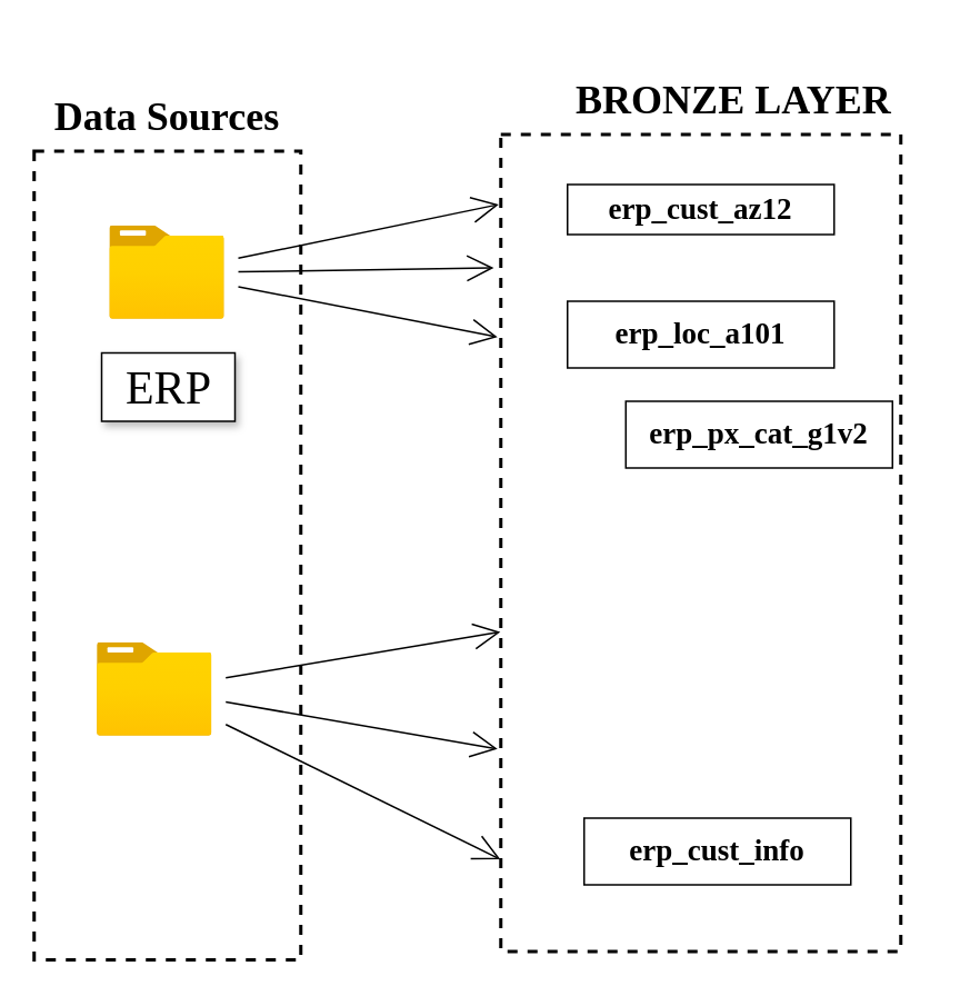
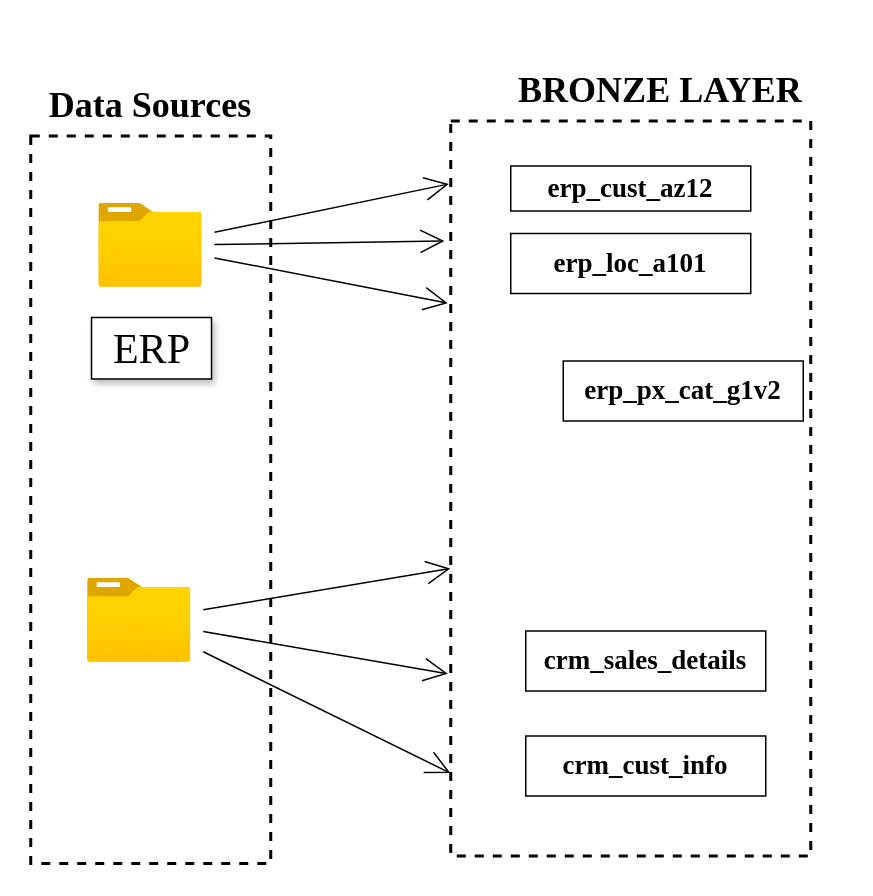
- <mxCell id="14" value="&lt;font style=&quot;font-size: 18px;&quot;&gt;&lt;b&gt;erp_loc_a101&lt;/b&gt;&lt;/font&gt;" style="rounded=0;whiteSpace=wrap;html=1;fontFamily=Architects Daughter;fontSource=https%3A%2F%2Ffonts.googleapis.com%2Fcss%3Ffamily%3DArchitects%2BDaughter;fillColor=default;" vertex="1" parent="1"><mxGeometry x="340" y="180" width="160" height="40" as="geometry" /></mxCell>
+ <mxCell id="14" value="&lt;font style=&quot;font-size: 18px;&quot;&gt;&lt;b&gt;erp_loc_a101&lt;/b&gt;&lt;/font&gt;" style="rounded=0;whiteSpace=wrap;html=1;fontFamily=Architects Daughter;fontSource=https%3A%2F%2Ffonts.googleapis.com%2Fcss%3Ffamily%3DArchitects%2BDaughter;fillColor=default;" vertex="1" parent="1"><mxGeometry x="340" y="155" width="160" height="40" as="geometry" /></mxCell>
+ <mxCell id="12" value="&lt;font style=&quot;font-size: 18px;&quot;&gt;&lt;b&gt;crm_sales_details&lt;/b&gt;&lt;/font&gt;" style="rounded=0;whiteSpace=wrap;html=1;fontFamily=Architects Daughter;fontSource=https%3A%2F%2Ffonts.googleapis.com%2Fcss%3Ffamily%3DArchitects%2BDaughter;fillColor=default;" vertex="1" parent="1"><mxGeometry x="350" y="420" width="160" height="40" as="geometry" /></mxCell>
- <mxCell id="13" value="&lt;font style=&quot;font-size: 18px;&quot;&gt;&lt;b&gt;erp_cust_info&lt;/b&gt;&lt;/font&gt;" style="rounded=0;whiteSpace=wrap;html=1;fontFamily=Architects Daughter;fontSource=https%3A%2F%2Ffonts.googleapis.com%2Fcss%3Ffamily%3DArchitects%2BDaughter;fillColor=default;" vertex="1" parent="1"><mxGeometry x="350" y="490" width="160" height="40" as="geometry" /></mxCell>
+ <mxCell id="13" value="&lt;font style=&quot;font-size: 18px;&quot;&gt;&lt;b&gt;crm_cust_info&lt;/b&gt;&lt;/font&gt;" style="rounded=0;whiteSpace=wrap;html=1;fontFamily=Architects Daughter;fontSource=https%3A%2F%2Ffonts.googleapis.com%2Fcss%3Ffamily%3DArchitects%2BDaughter;fillColor=default;" vertex="1" parent="1"><mxGeometry x="350" y="490" width="160" height="40" as="geometry" /></mxCell>
